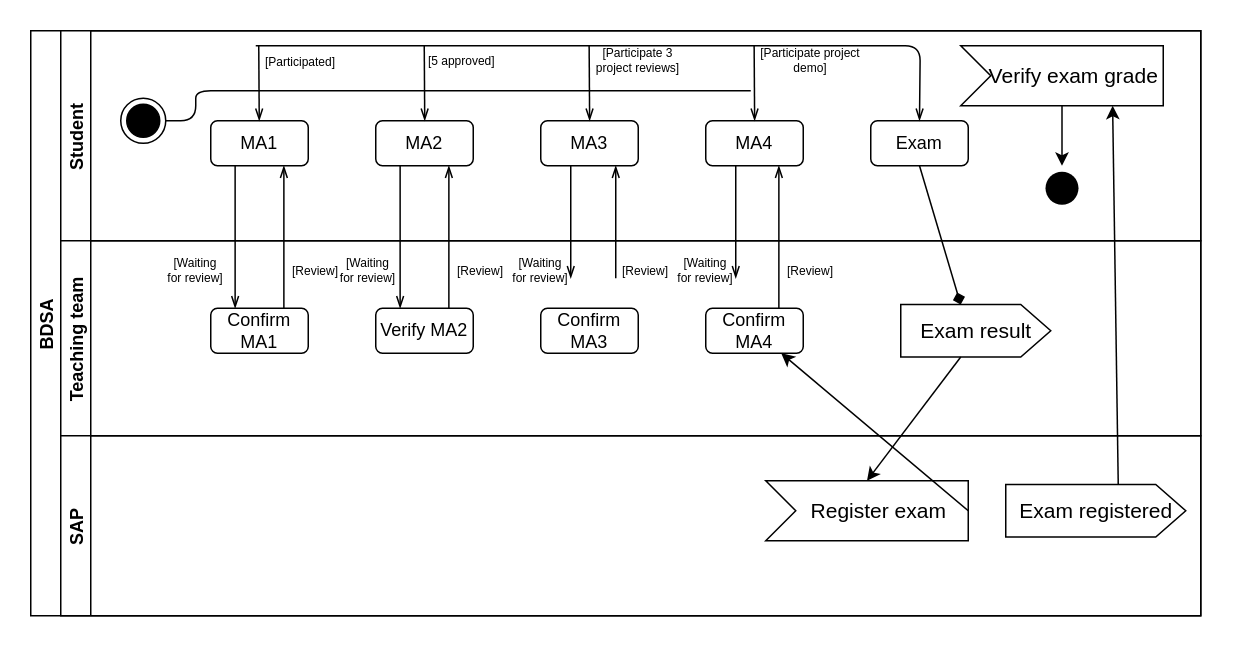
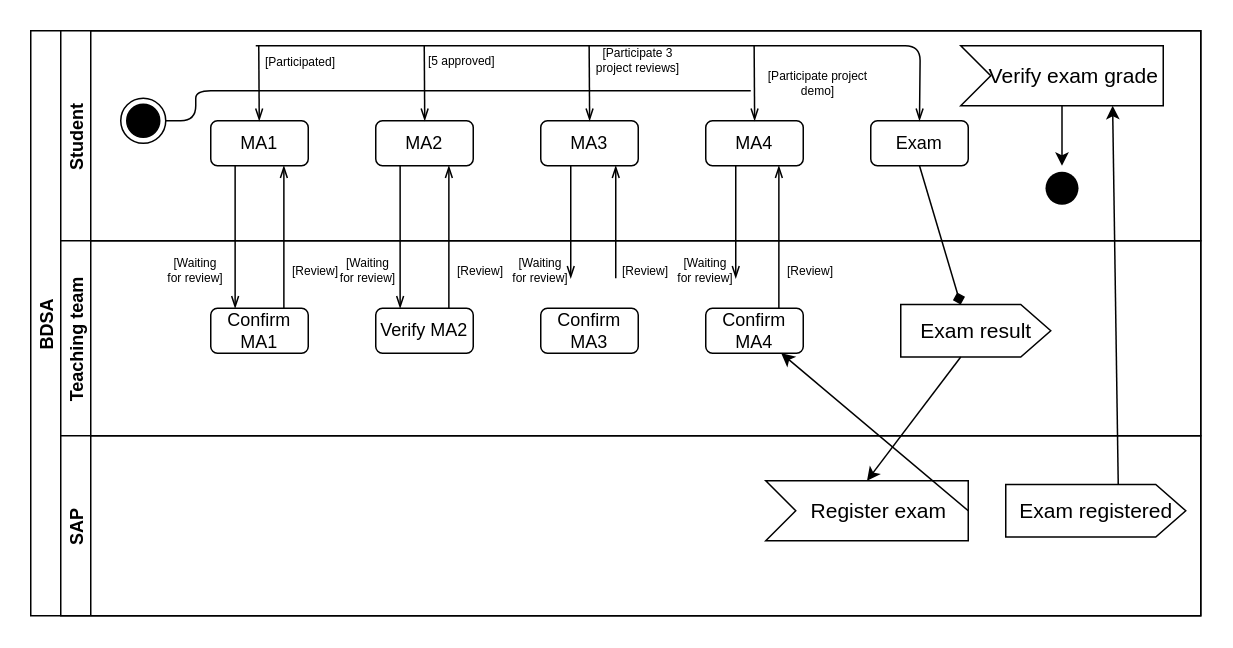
- <mxCell id="20" value="[Participate project demo]" style="text;html=1;strokeColor=none;fillColor=none;align=center;verticalAlign=middle;whiteSpace=wrap;rounded=0;fontSize=8;" parent="3" vertex="1"><mxGeometry x="460" y="10" width="80" height="20" as="geometry" /></mxCell>
+ <mxCell id="20" value="[Participate project demo]" style="text;html=1;strokeColor=none;fillColor=none;align=center;verticalAlign=middle;whiteSpace=wrap;rounded=0;fontSize=8;" parent="3" vertex="1"><mxGeometry x="465" y="25" width="80" height="20" as="geometry" /></mxCell>
